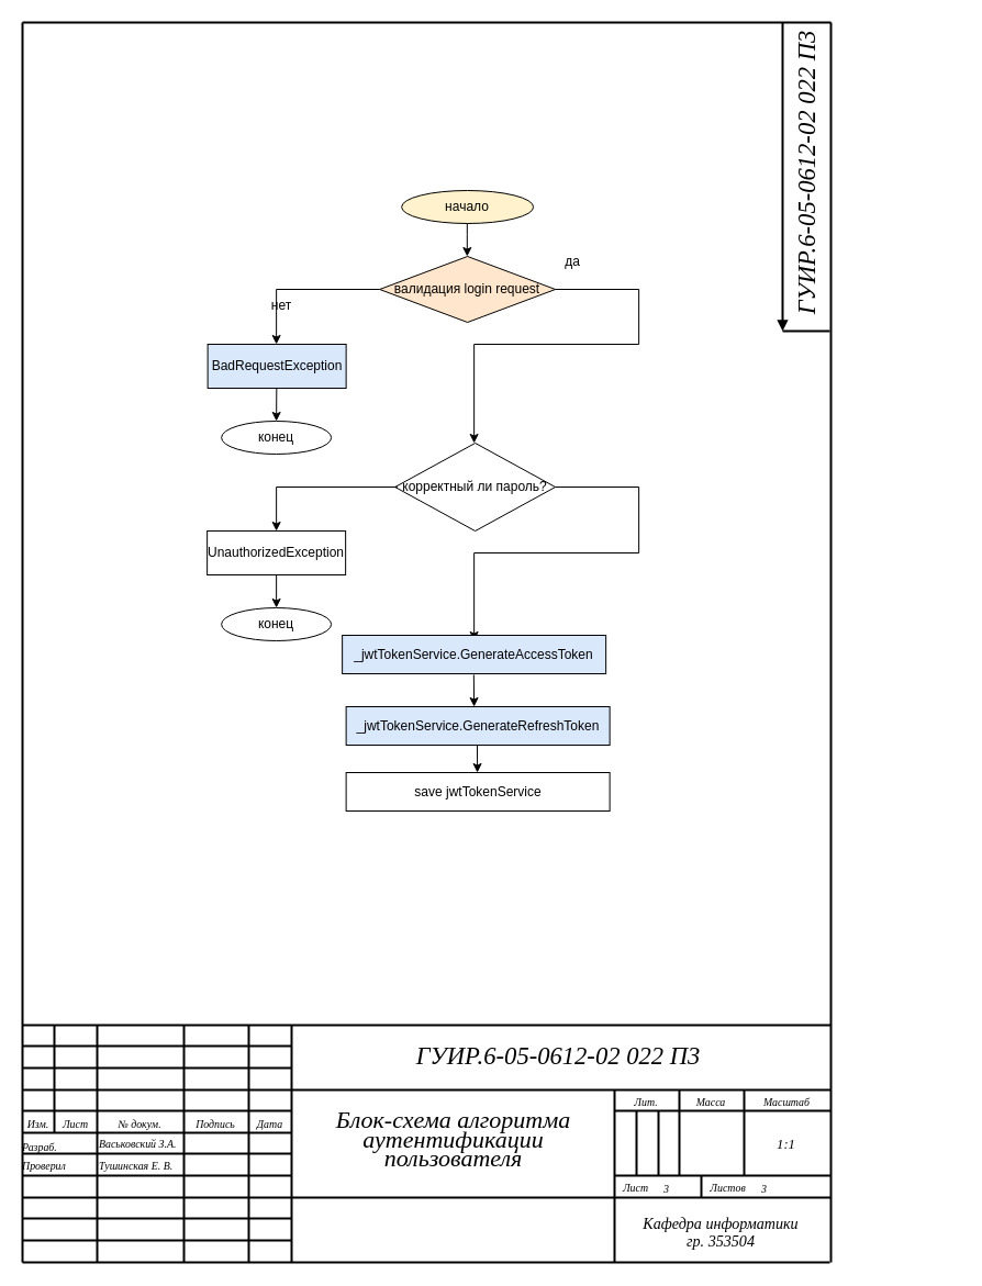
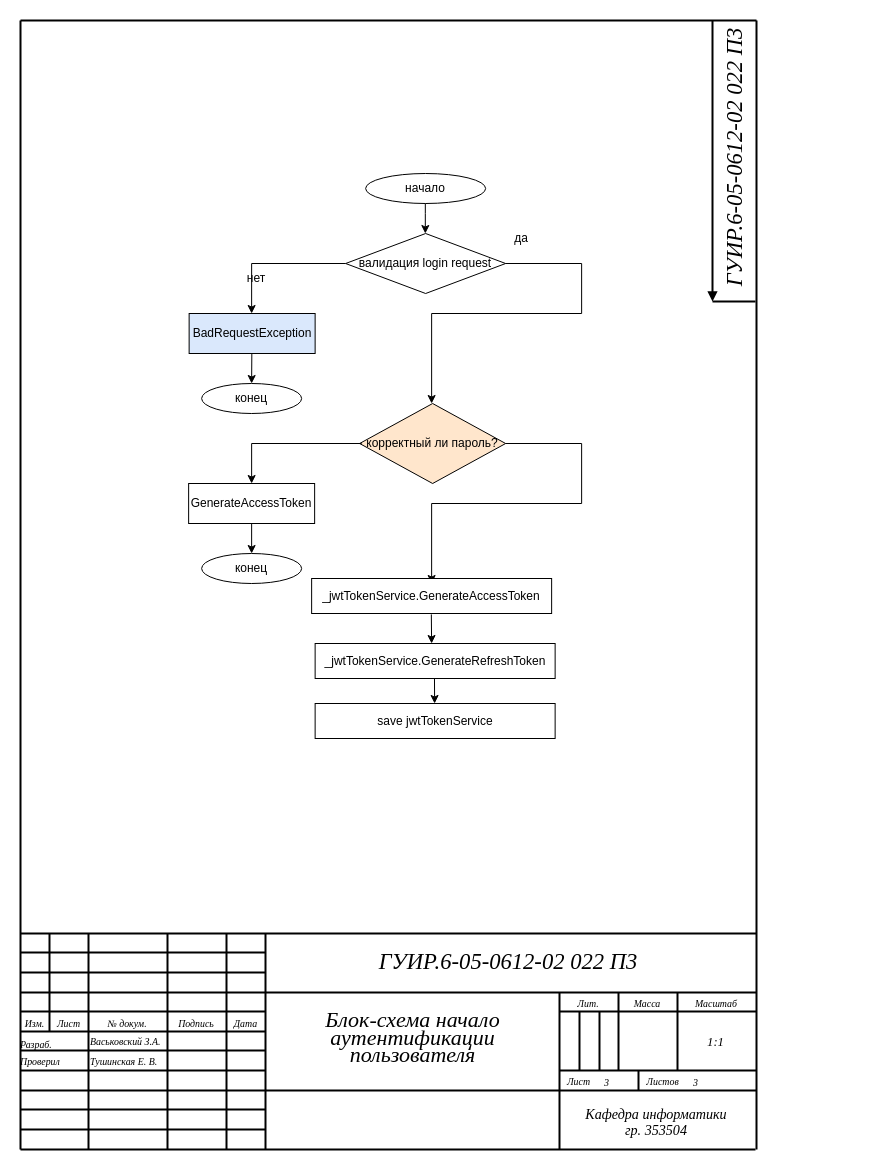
- <mxCell id="59" value="начало" style="ellipse;whiteSpace=wrap;html=1;fillColor=#fff2cc;" vertex="1" parent="1"><mxGeometry x="365.13" y="173" width="120" height="30" as="geometry" /></mxCell>
+ <mxCell id="59" value="начало" style="ellipse;whiteSpace=wrap;html=1;" vertex="1" parent="1"><mxGeometry x="365.13" y="173" width="120" height="30" as="geometry" /></mxCell>
- <mxCell id="61" value="валидация login request" style="rhombus;whiteSpace=wrap;html=1;fillColor=#ffe6cc;" vertex="1" parent="1"><mxGeometry x="345.13" y="233" width="160" height="60" as="geometry" /></mxCell>
+ <mxCell id="61" value="валидация login request" style="rhombus;whiteSpace=wrap;html=1;" vertex="1" parent="1"><mxGeometry x="345.13" y="233" width="160" height="60" as="geometry" /></mxCell>
- <mxCell id="72" value="корректный ли пароль?" style="rhombus;whiteSpace=wrap;html=1;" vertex="1" parent="1"><mxGeometry x="359.13" y="403" width="146" height="80" as="geometry" /></mxCell>
+ <mxCell id="72" value="корректный ли пароль?" style="rhombus;whiteSpace=wrap;html=1;fillColor=#ffe6cc;" vertex="1" parent="1"><mxGeometry x="359.13" y="403" width="146" height="80" as="geometry" /></mxCell>
- <mxCell id="84" value="UnauthorizedException" style="rounded=0;whiteSpace=wrap;html=1;" vertex="1" parent="1"><mxGeometry x="188.13" y="483" width="126" height="40" as="geometry" /></mxCell>
+ <mxCell id="84" value="GenerateAccessToken" style="rounded=0;whiteSpace=wrap;html=1;" vertex="1" parent="1"><mxGeometry x="188.13" y="483" width="126" height="40" as="geometry" /></mxCell>
- <mxCell id="85" value="_jwtTokenService.GenerateAccessToken" style="rounded=0;whiteSpace=wrap;html=1;fillColor=#dae8fc;" vertex="1" parent="1"><mxGeometry x="311.13" y="578" width="240" height="35" as="geometry" /></mxCell>
+ <mxCell id="85" value="_jwtTokenService.GenerateAccessToken" style="rounded=0;whiteSpace=wrap;html=1;" vertex="1" parent="1"><mxGeometry x="311.13" y="578" width="240" height="35" as="geometry" /></mxCell>
- <mxCell id="86" value="_jwtTokenService.GenerateRefreshToken" style="rounded=0;whiteSpace=wrap;html=1;fillColor=#dae8fc;" vertex="1" parent="1"><mxGeometry x="314.63" y="643" width="240" height="35" as="geometry" /></mxCell>
+ <mxCell id="86" value="_jwtTokenService.GenerateRefreshToken" style="rounded=0;whiteSpace=wrap;html=1;" vertex="1" parent="1"><mxGeometry x="314.63" y="643" width="240" height="35" as="geometry" /></mxCell>
- <mxCell id="45" value="&lt;div style=&quot;&quot;&gt;&lt;p style=&quot;text-align: center; margin: 0px; text-indent: 0px; vertical-align: middle; direction: ltr;&quot;&gt;&lt;font style=&quot;font-family: &amp;quot;GOST type B&amp;quot;; color: rgb(0, 0, 0); direction: ltr; letter-spacing: 0px; line-height: 120%; opacity: 1;&quot;&gt;&lt;i style=&quot;font-size: 22px;&quot;&gt;Блок-схема алгоритма аутентификации пользователя&lt;/i&gt;&lt;/font&gt;&lt;/p&gt;&lt;/div&gt;" style="verticalAlign=middle;align=center;overflow=width;vsdxID=227;fillColor=none;gradientColor=none;shape=stencil(nZBLDoAgDERP0z3SIyjew0SURgSD+Lu9kMZoXLhwN9O+tukAlrNpJg1SzDH4QW/URgNYgZTkjA4UkwJUgGXng+6DX1zLfmoymdXo17xh5zmRJ6Q42BWCfc2oJfdAr+Yv+AP9Cb7OJ3H/2JG1HNGz/84klThPVCc=);strokeColor=none;strokeWidth=2;spacingTop=-2;spacingBottom=-2;spacingLeft=-2;spacingRight=-2;points=[];labelBackgroundColor=none;rounded=0;html=1;whiteSpace=wrap;" parent="1" vertex="1"><mxGeometry x="265" y="981" width="295" height="116.25" as="geometry" /></mxCell>
+ <mxCell id="45" value="&lt;div style=&quot;&quot;&gt;&lt;p style=&quot;text-align: center; margin: 0px; text-indent: 0px; vertical-align: middle; direction: ltr;&quot;&gt;&lt;font style=&quot;font-family: &amp;quot;GOST type B&amp;quot;; color: rgb(0, 0, 0); direction: ltr; letter-spacing: 0px; line-height: 120%; opacity: 1;&quot;&gt;&lt;i style=&quot;font-size: 22px;&quot;&gt;Блок-схема начало аутентификации пользователя&lt;/i&gt;&lt;/font&gt;&lt;/p&gt;&lt;/div&gt;" style="verticalAlign=middle;align=center;overflow=width;vsdxID=227;fillColor=none;gradientColor=none;shape=stencil(nZBLDoAgDERP0z3SIyjew0SURgSD+Lu9kMZoXLhwN9O+tukAlrNpJg1SzDH4QW/URgNYgZTkjA4UkwJUgGXng+6DX1zLfmoymdXo17xh5zmRJ6Q42BWCfc2oJfdAr+Yv+AP9Cb7OJ3H/2JG1HNGz/84klThPVCc=);strokeColor=none;strokeWidth=2;spacingTop=-2;spacingBottom=-2;spacingLeft=-2;spacingRight=-2;points=[];labelBackgroundColor=none;rounded=0;html=1;whiteSpace=wrap;" parent="1" vertex="1"><mxGeometry x="265" y="981" width="295" height="116.25" as="geometry" /></mxCell>
